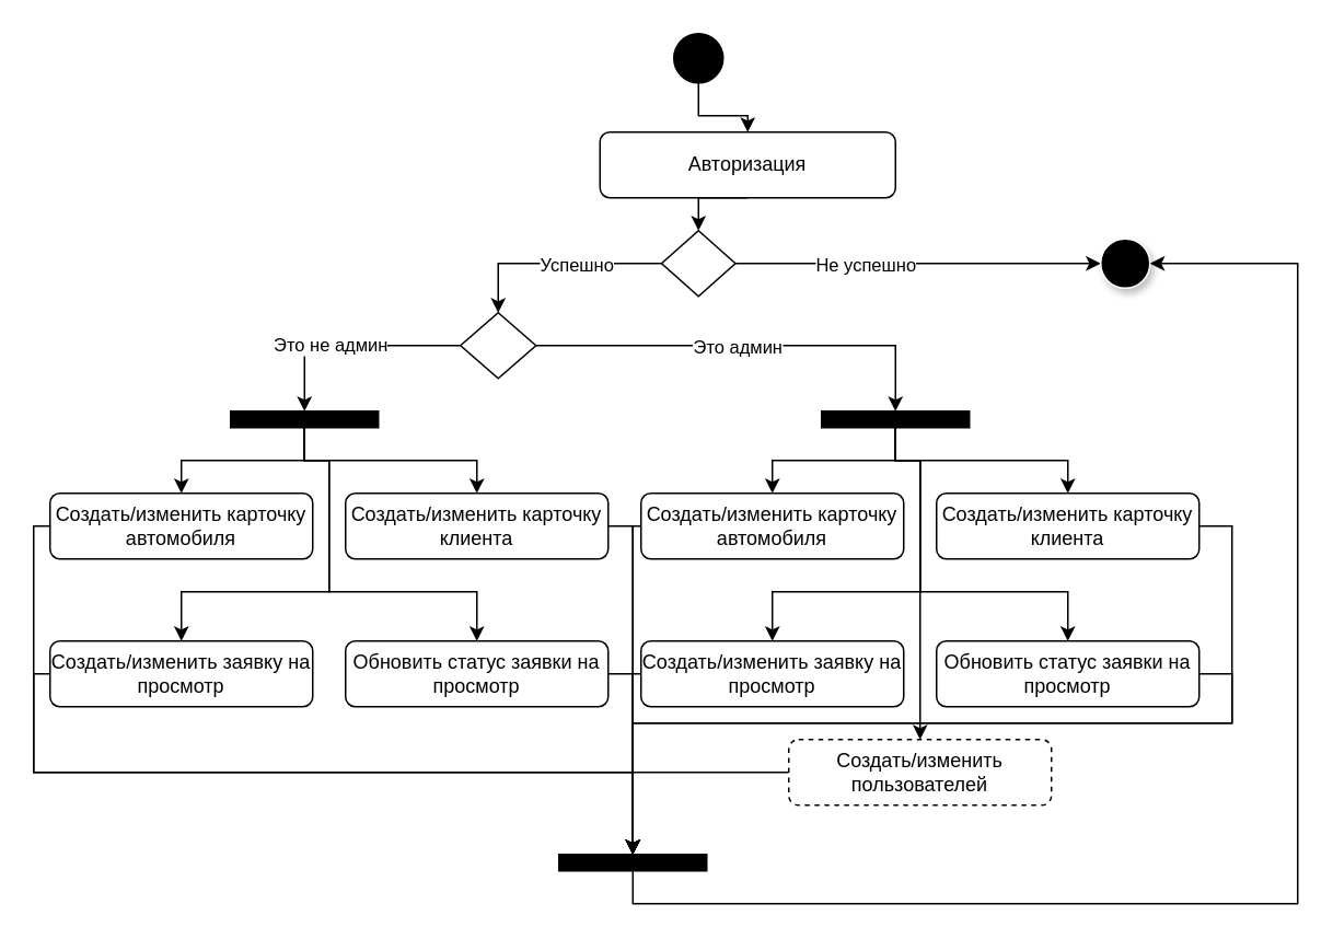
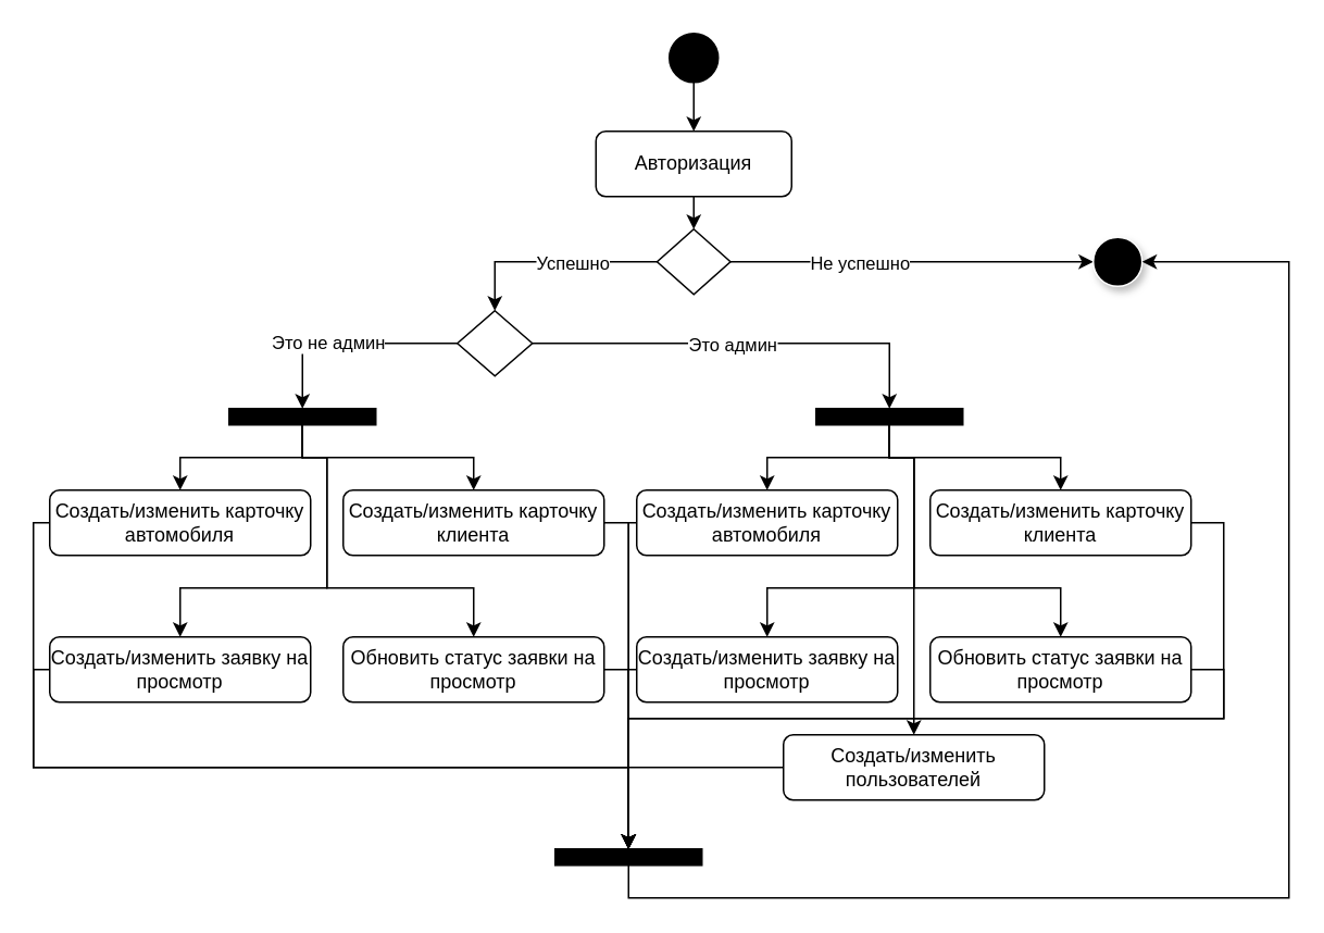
- <mxCell id="5" value="Авторизация" style="rounded=1;whiteSpace=wrap;html=1;" vertex="1" parent="1"><mxGeometry x="365" y="80" width="180" height="40" as="geometry" /></mxCell>
+ <mxCell id="5" value="Авторизация" style="rounded=1;whiteSpace=wrap;html=1;" vertex="1" parent="1"><mxGeometry x="365" y="80" width="120" height="40" as="geometry" /></mxCell>
- <mxCell id="44" value="Создать/изменить пользователей" style="rounded=1;whiteSpace=wrap;html=1;dashed=1;" vertex="1" parent="1"><mxGeometry x="480" y="450" width="160" height="40" as="geometry" /></mxCell>
+ <mxCell id="44" value="Создать/изменить пользователей" style="rounded=1;whiteSpace=wrap;html=1;" vertex="1" parent="1"><mxGeometry x="480" y="450" width="160" height="40" as="geometry" /></mxCell>
